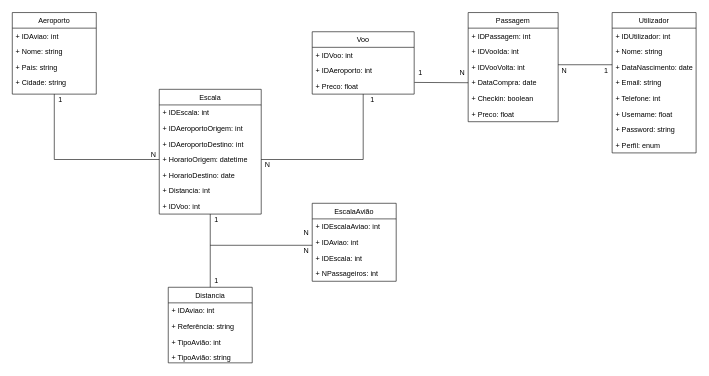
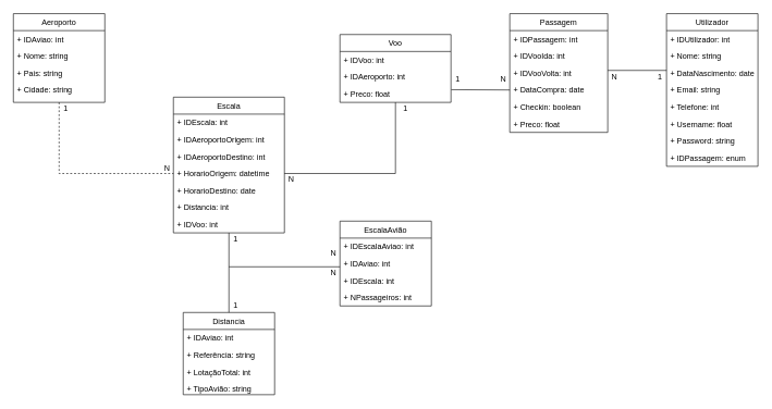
- <mxCell id="28" value="+ Perfil: enum" style="text;strokeColor=none;fillColor=none;align=left;verticalAlign=top;spacingLeft=4;spacingRight=4;overflow=hidden;rotatable=0;points=[[0,0.5],[1,0.5]];portConstraint=eastwest;" parent="20" vertex="1"><mxGeometry y="208" width="140" height="26" as="geometry" /></mxCell>
+ <mxCell id="28" value="+ IDPassagem: enum" style="text;strokeColor=none;fillColor=none;align=left;verticalAlign=top;spacingLeft=4;spacingRight=4;overflow=hidden;rotatable=0;points=[[0,0.5],[1,0.5]];portConstraint=eastwest;" parent="20" vertex="1"><mxGeometry y="208" width="140" height="26" as="geometry" /></mxCell>
- <mxCell id="37" style="edgeStyle=orthogonalEdgeStyle;rounded=0;orthogonalLoop=1;jettySize=auto;html=1;entryX=0;entryY=0.5;entryDx=0;entryDy=0;endArrow=none;endFill=0;" parent="1" source="38" target="33" edge="1"><mxGeometry relative="1" as="geometry"><mxPoint x="90" y="268" as="targetPoint" /></mxGeometry></mxCell>
+ <mxCell id="37" style="edgeStyle=orthogonalEdgeStyle;rounded=0;orthogonalLoop=1;jettySize=auto;html=1;entryX=0;entryY=0.5;entryDx=0;entryDy=0;endArrow=none;endFill=0;dashed=1;" parent="1" source="38" target="33" edge="1"><mxGeometry relative="1" as="geometry"><mxPoint x="90" y="268" as="targetPoint" /></mxGeometry></mxCell>
- <mxCell id="6" value="+ TipoAvião: int" style="text;strokeColor=none;fillColor=none;align=left;verticalAlign=top;spacingLeft=4;spacingRight=4;overflow=hidden;rotatable=0;points=[[0,0.5],[1,0.5]];portConstraint=eastwest;" parent="3" vertex="1"><mxGeometry y="78" width="140" height="26" as="geometry" /></mxCell>
+ <mxCell id="6" value="+ LotaçãoTotal: int" style="text;strokeColor=none;fillColor=none;align=left;verticalAlign=top;spacingLeft=4;spacingRight=4;overflow=hidden;rotatable=0;points=[[0,0.5],[1,0.5]];portConstraint=eastwest;" parent="3" vertex="1"><mxGeometry y="78" width="140" height="26" as="geometry" /></mxCell>
